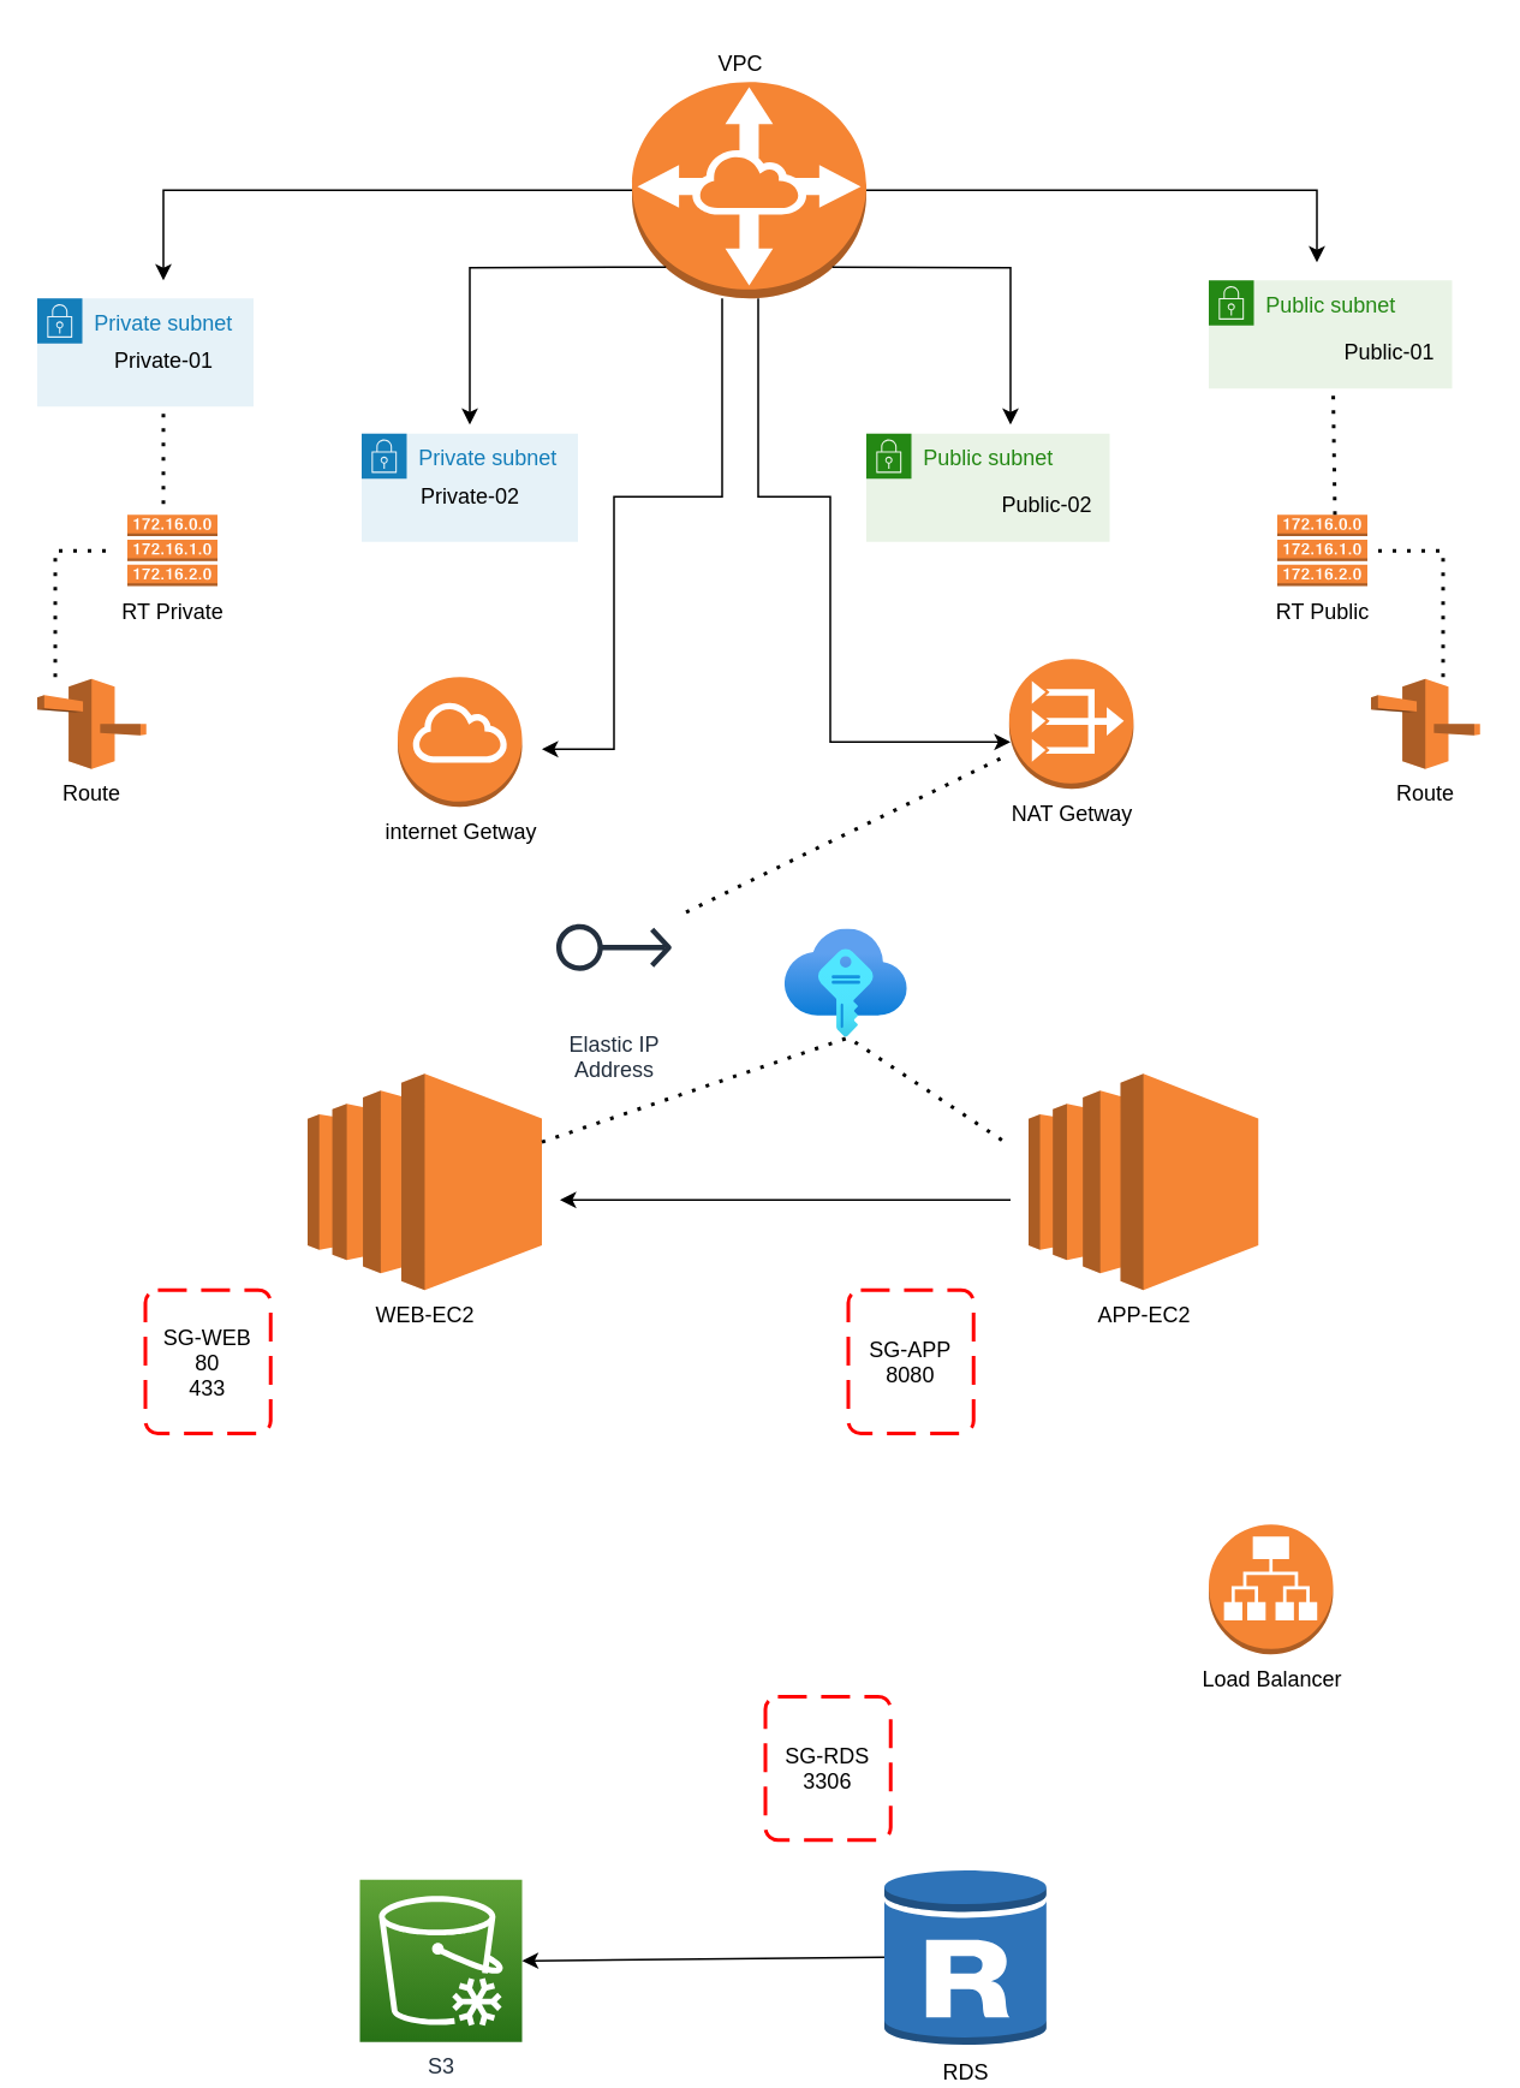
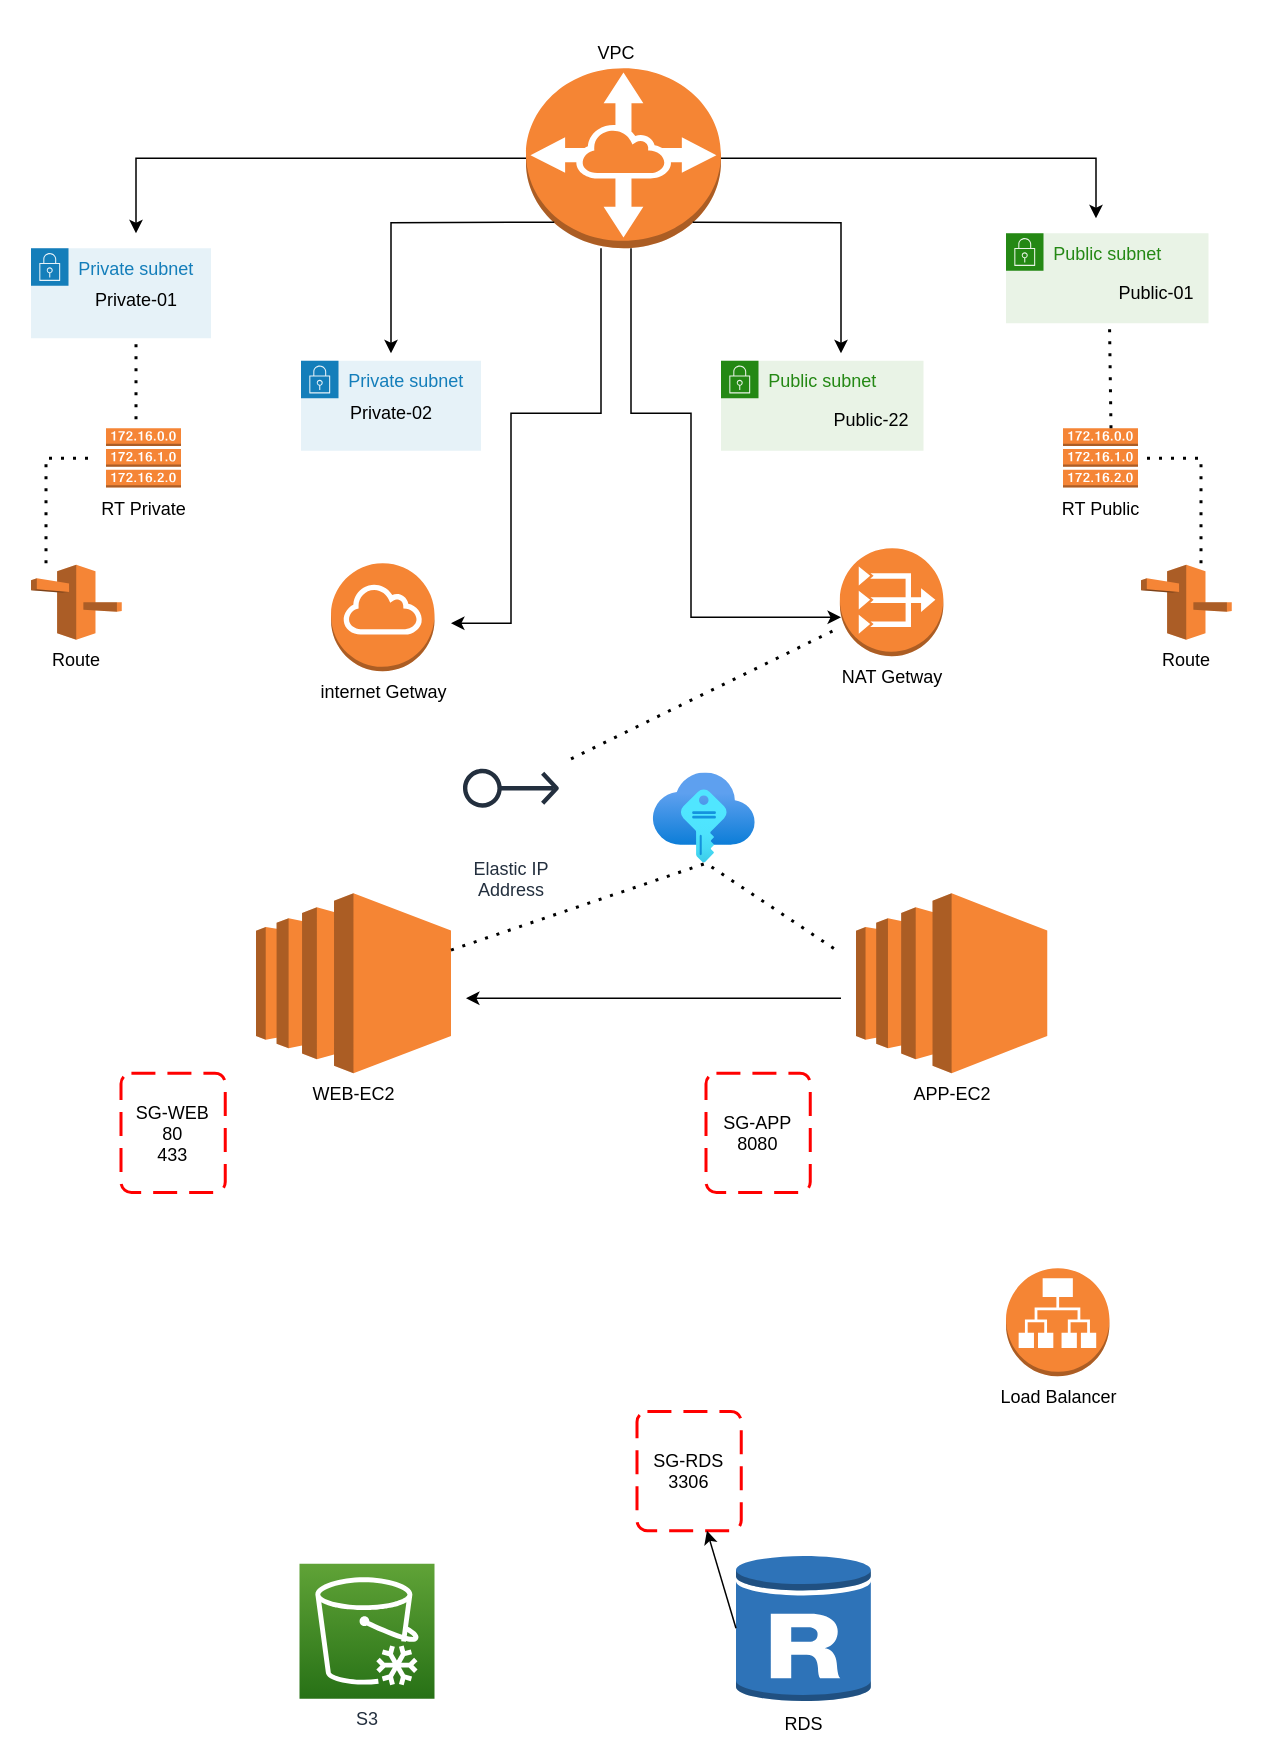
- <mxCell id="14" value="Public-02" style="text;html=1;align=center;verticalAlign=middle;resizable=0;points=[];autosize=1;strokeColor=none;fillColor=none;" vertex="1" parent="13"><mxGeometry x="65" y="25" width="70" height="30" as="geometry" /></mxCell>
+ <mxCell id="14" value="Public-22" style="text;html=1;align=center;verticalAlign=middle;resizable=0;points=[];autosize=1;strokeColor=none;fillColor=none;" vertex="1" parent="13"><mxGeometry x="65" y="25" width="70" height="30" as="geometry" /></mxCell>
- <mxCell id="25" value="" style="endArrow=classic;html=1;rounded=0;entryX=1;entryY=0.5;entryDx=0;entryDy=0;entryPerimeter=0;exitX=0;exitY=0.5;exitDx=0;exitDy=0;exitPerimeter=0;" edge="1" parent="1" source="2" target="3"><mxGeometry width="50" height="50" relative="1" as="geometry"><mxPoint x="460" y="1105" as="sourcePoint" /><mxPoint x="410" y="1060" as="targetPoint" /></mxGeometry></mxCell>
+ <mxCell id="25" value="" style="endArrow=classic;html=1;rounded=0;exitX=0;exitY=0.5;exitDx=0;exitDy=0;exitPerimeter=0;" edge="1" parent="1" source="2" target="24"><mxGeometry width="50" height="50" relative="1" as="geometry"><mxPoint x="460" y="1105" as="sourcePoint" /><mxPoint x="410" y="1060" as="targetPoint" /></mxGeometry></mxCell>
